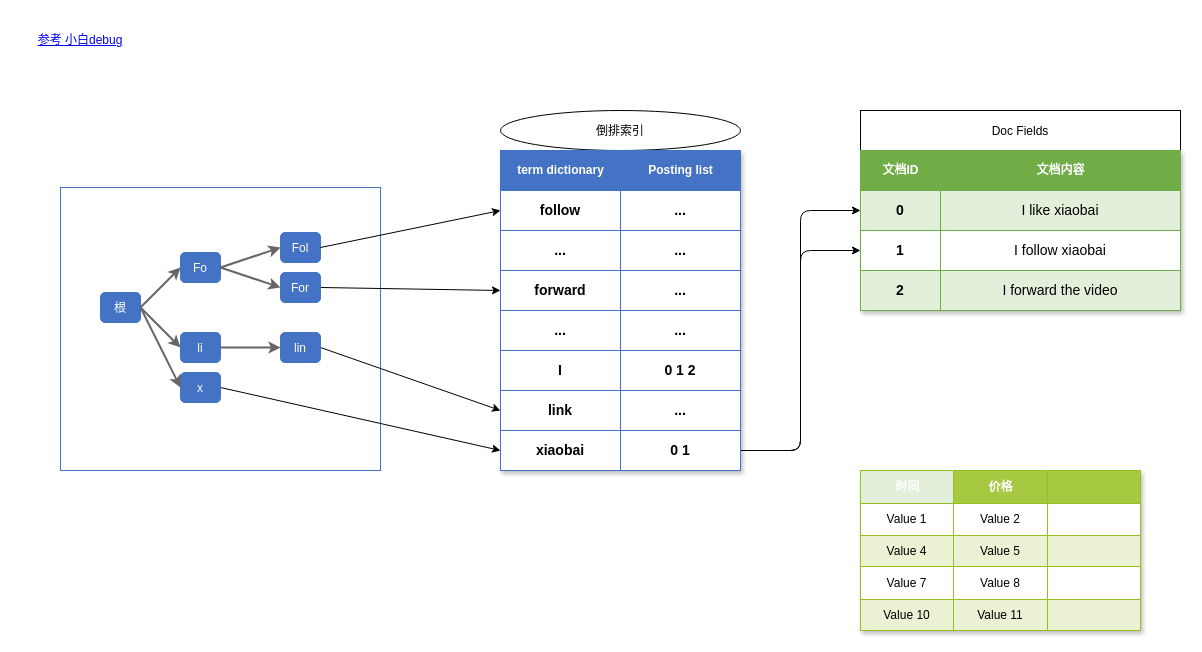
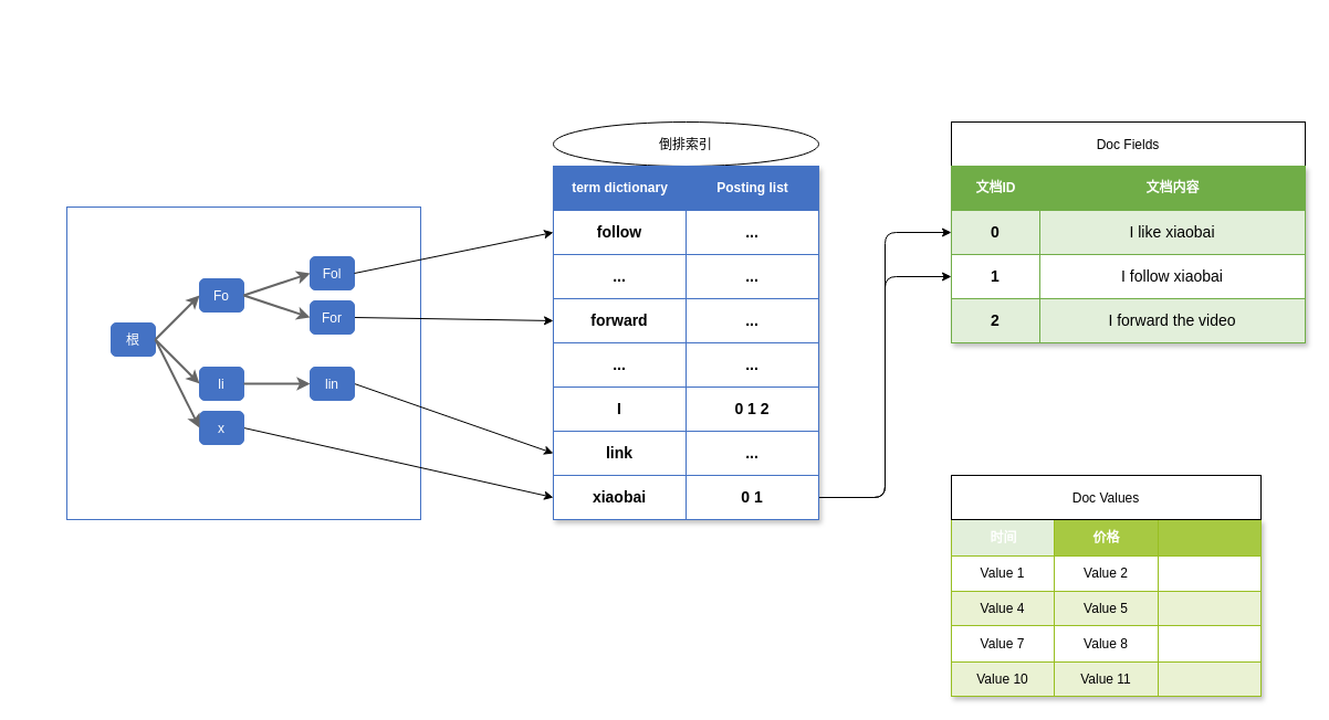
- <mxCell id="36" value="参考 小白debug" style="text;html=1;strokeColor=none;fillColor=none;whiteSpace=wrap;align=center;verticalAlign=middle;fontColor=#0000EE;fontStyle=4;" vertex="1" parent="1"><mxGeometry width="120" height="40" as="geometry" x="20" y="20" /></mxCell>
+ <mxCell id="84" value="Doc Values" vertex="1" parent="1"><mxGeometry x="860" y="430" width="280" height="40" as="geometry" /></mxCell>
